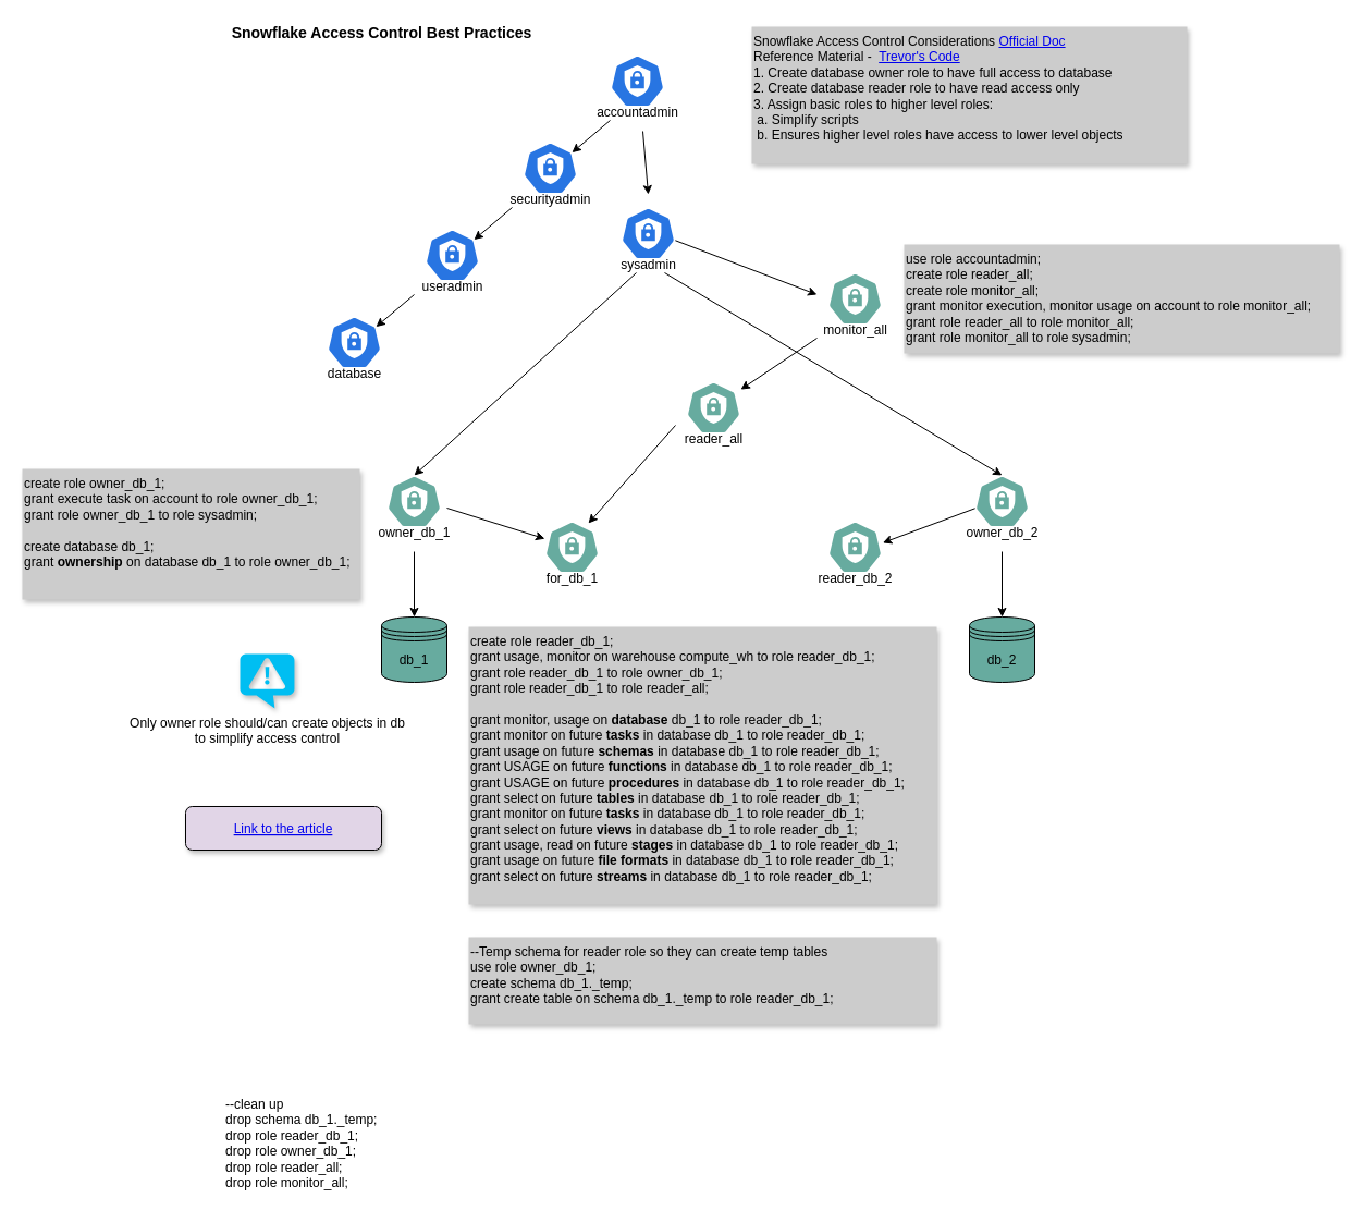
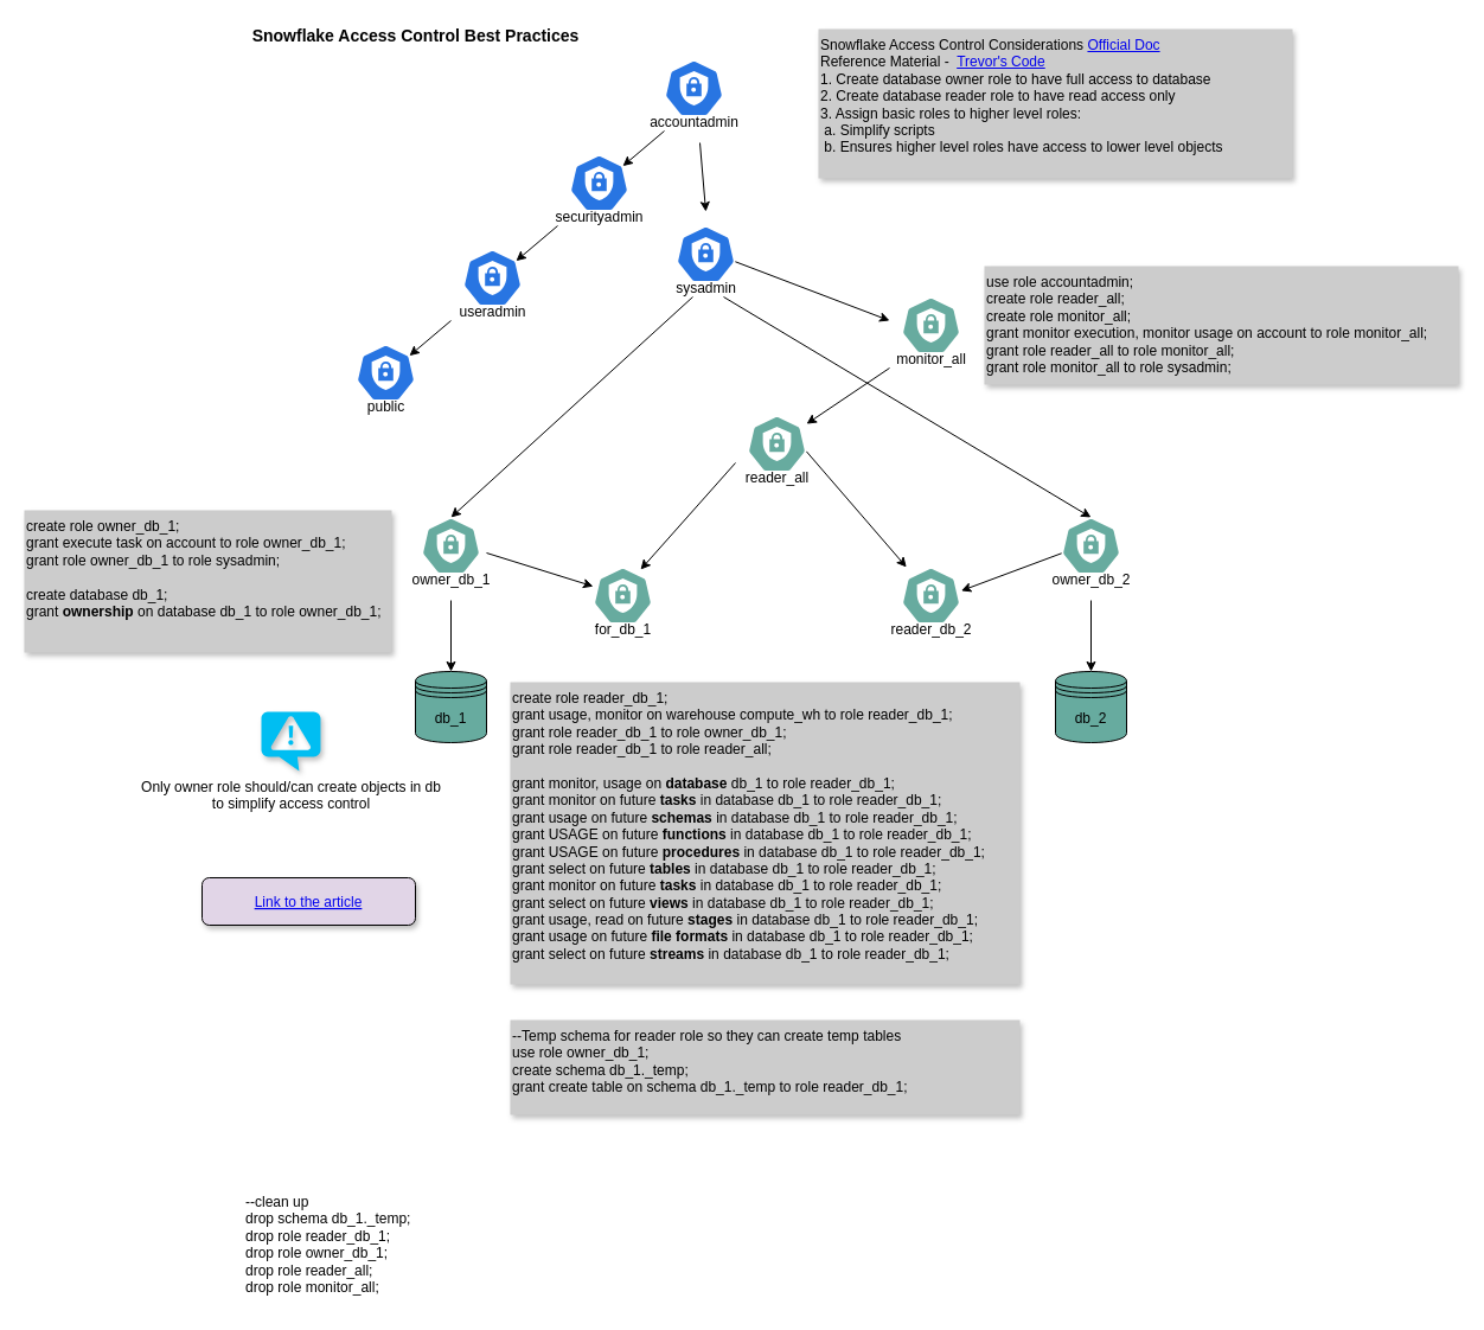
- <mxCell id="10" value="&lt;br&gt;&lt;br&gt;&lt;br&gt;&lt;br&gt;database" style="html=1;dashed=0;whitespace=wrap;fillColor=#2875E2;strokeColor=#ffffff;points=[[0.005,0.63,0],[0.1,0.2,0],[0.9,0.2,0],[0.5,0,0],[0.995,0.63,0],[0.72,0.99,0],[0.5,1,0],[0.28,0.99,0]];shape=mxgraph.kubernetes.icon;prIcon=c_role" parent="1" vertex="1"><mxGeometry x="300" y="290" width="50" height="48" as="geometry" /></mxCell>
+ <mxCell id="10" value="&lt;br&gt;&lt;br&gt;&lt;br&gt;&lt;br&gt;public" style="html=1;dashed=0;whitespace=wrap;fillColor=#2875E2;strokeColor=#ffffff;points=[[0.005,0.63,0],[0.1,0.2,0],[0.9,0.2,0],[0.5,0,0],[0.995,0.63,0],[0.72,0.99,0],[0.5,1,0],[0.28,0.99,0]];shape=mxgraph.kubernetes.icon;prIcon=c_role" parent="1" vertex="1"><mxGeometry x="300" y="290" width="50" height="48" as="geometry" /></mxCell>
+ <mxCell id="26" style="edgeStyle=none;rounded=0;orthogonalLoop=1;jettySize=auto;html=1;exitX=0.995;exitY=0.63;exitDx=0;exitDy=0;exitPerimeter=0;" parent="1" source="27" target="24" edge="1"><mxGeometry relative="1" as="geometry" /></mxCell>
